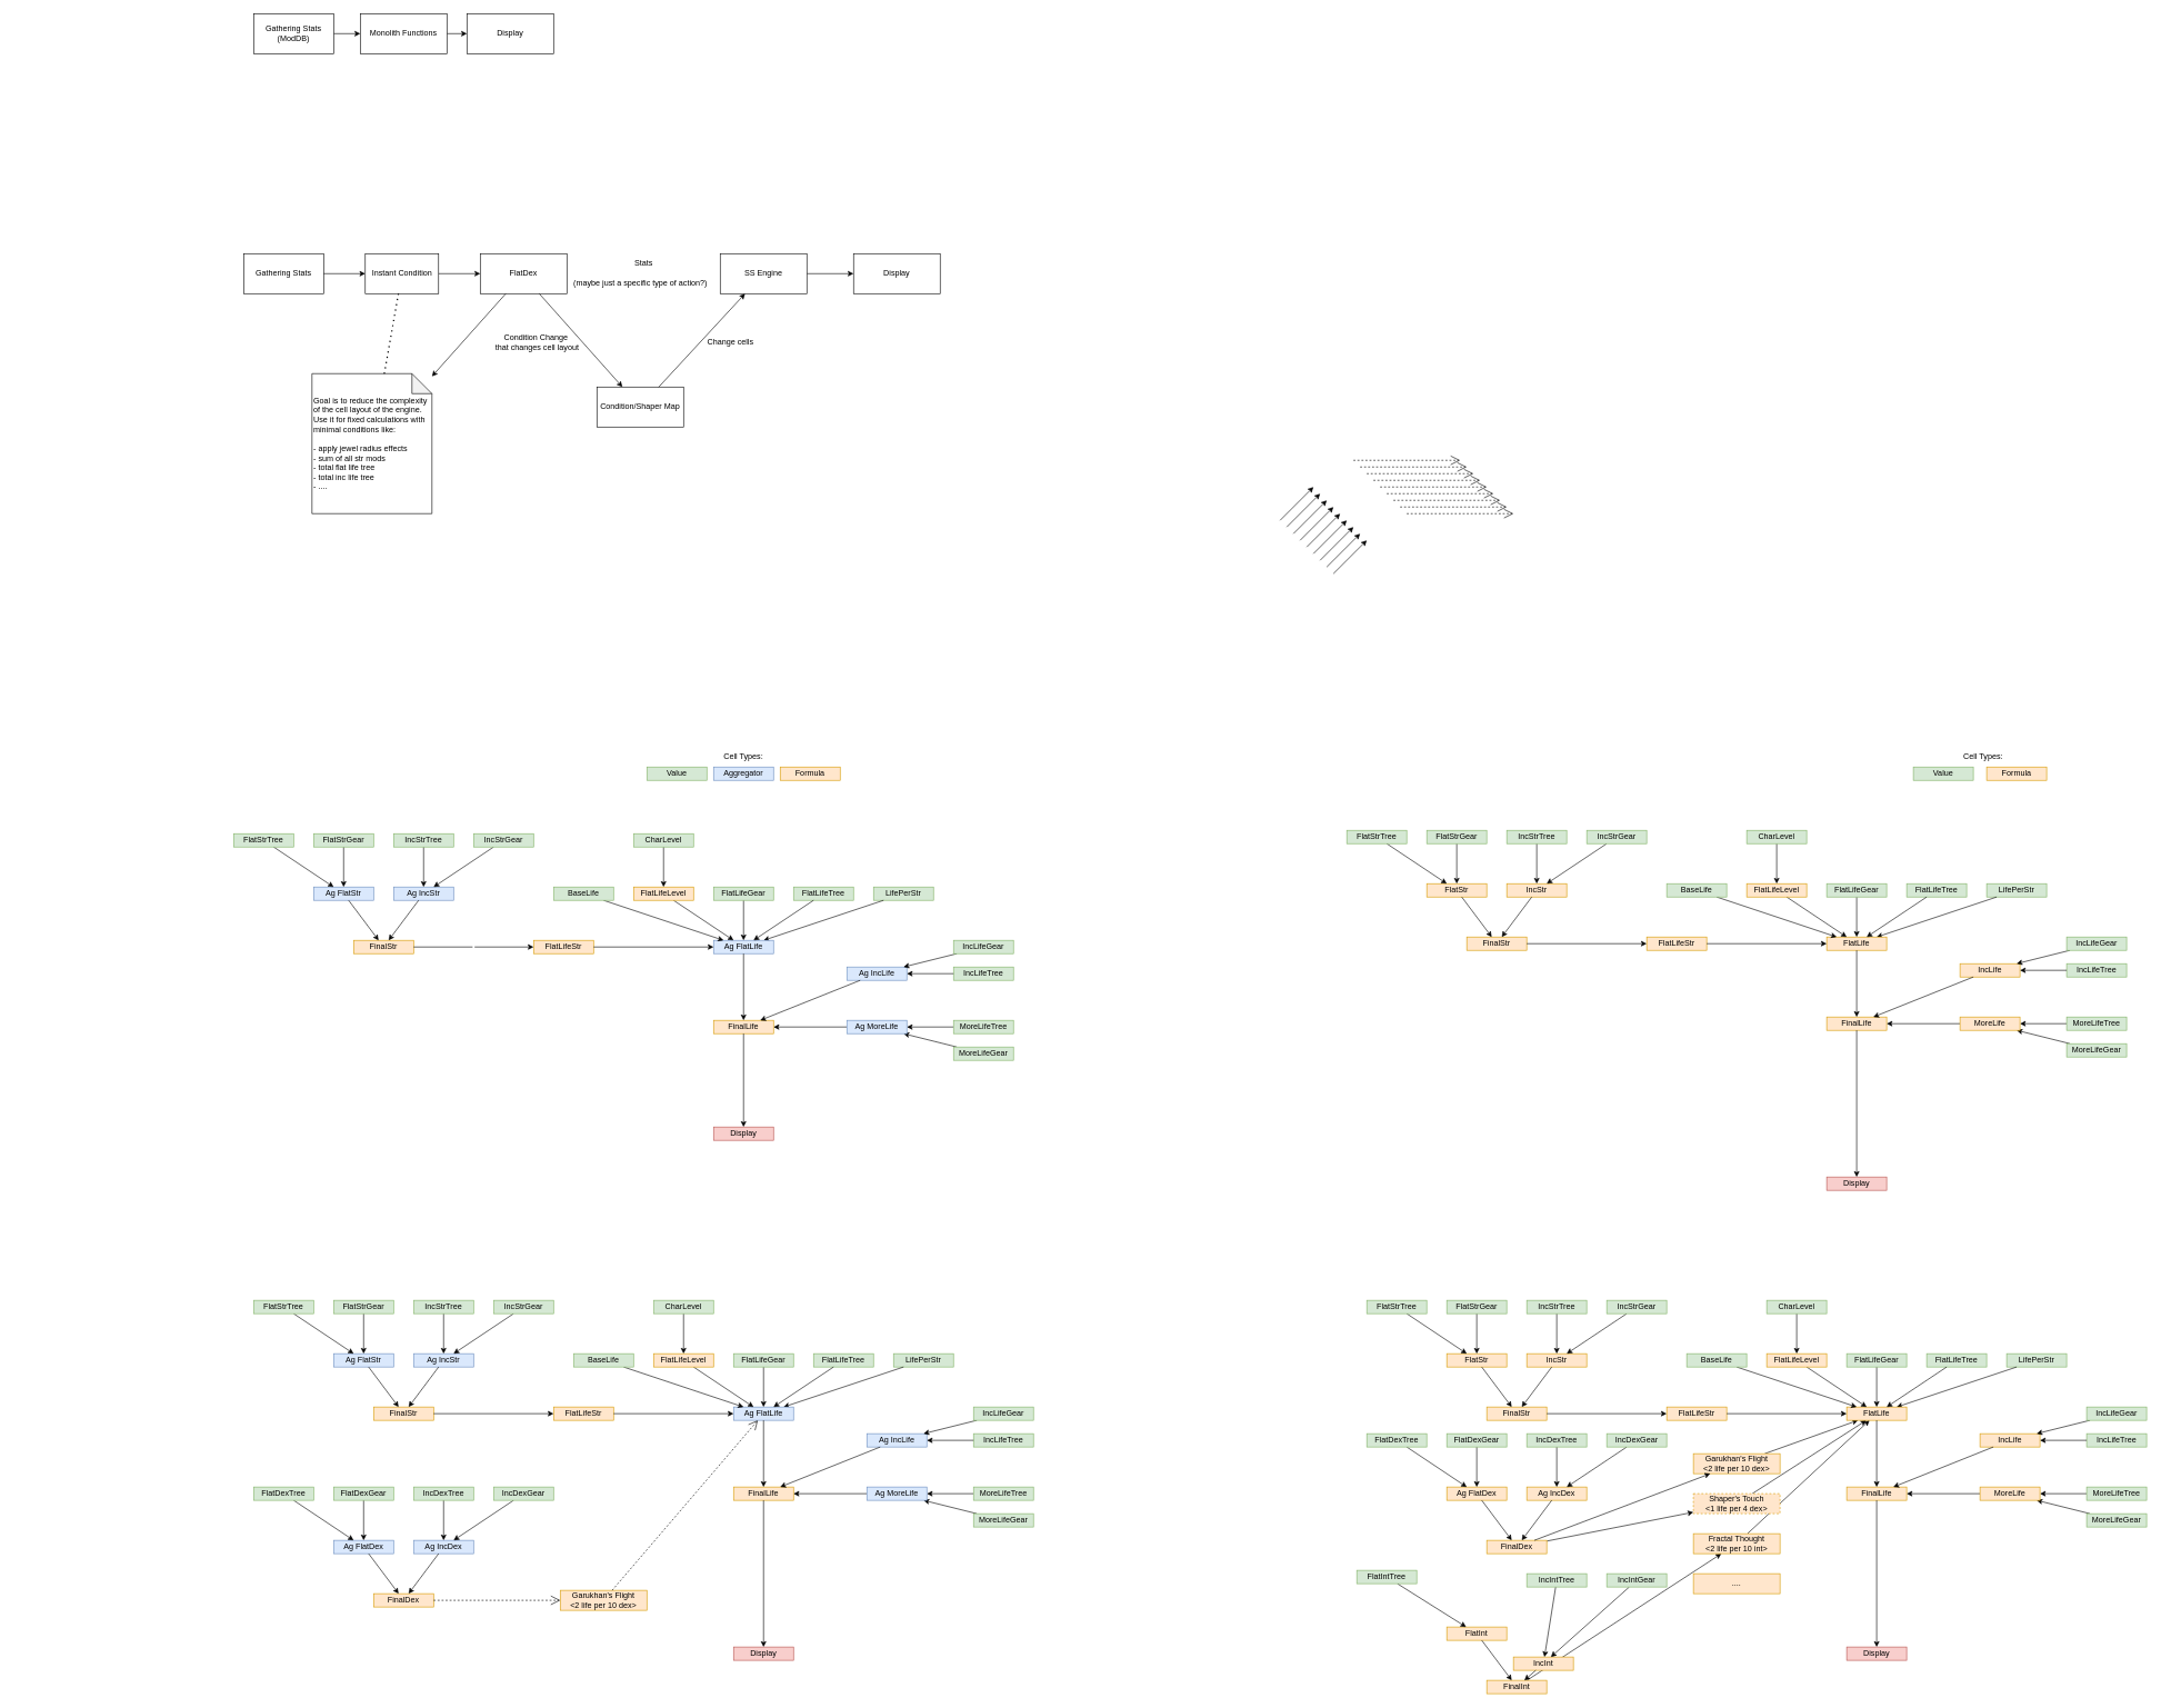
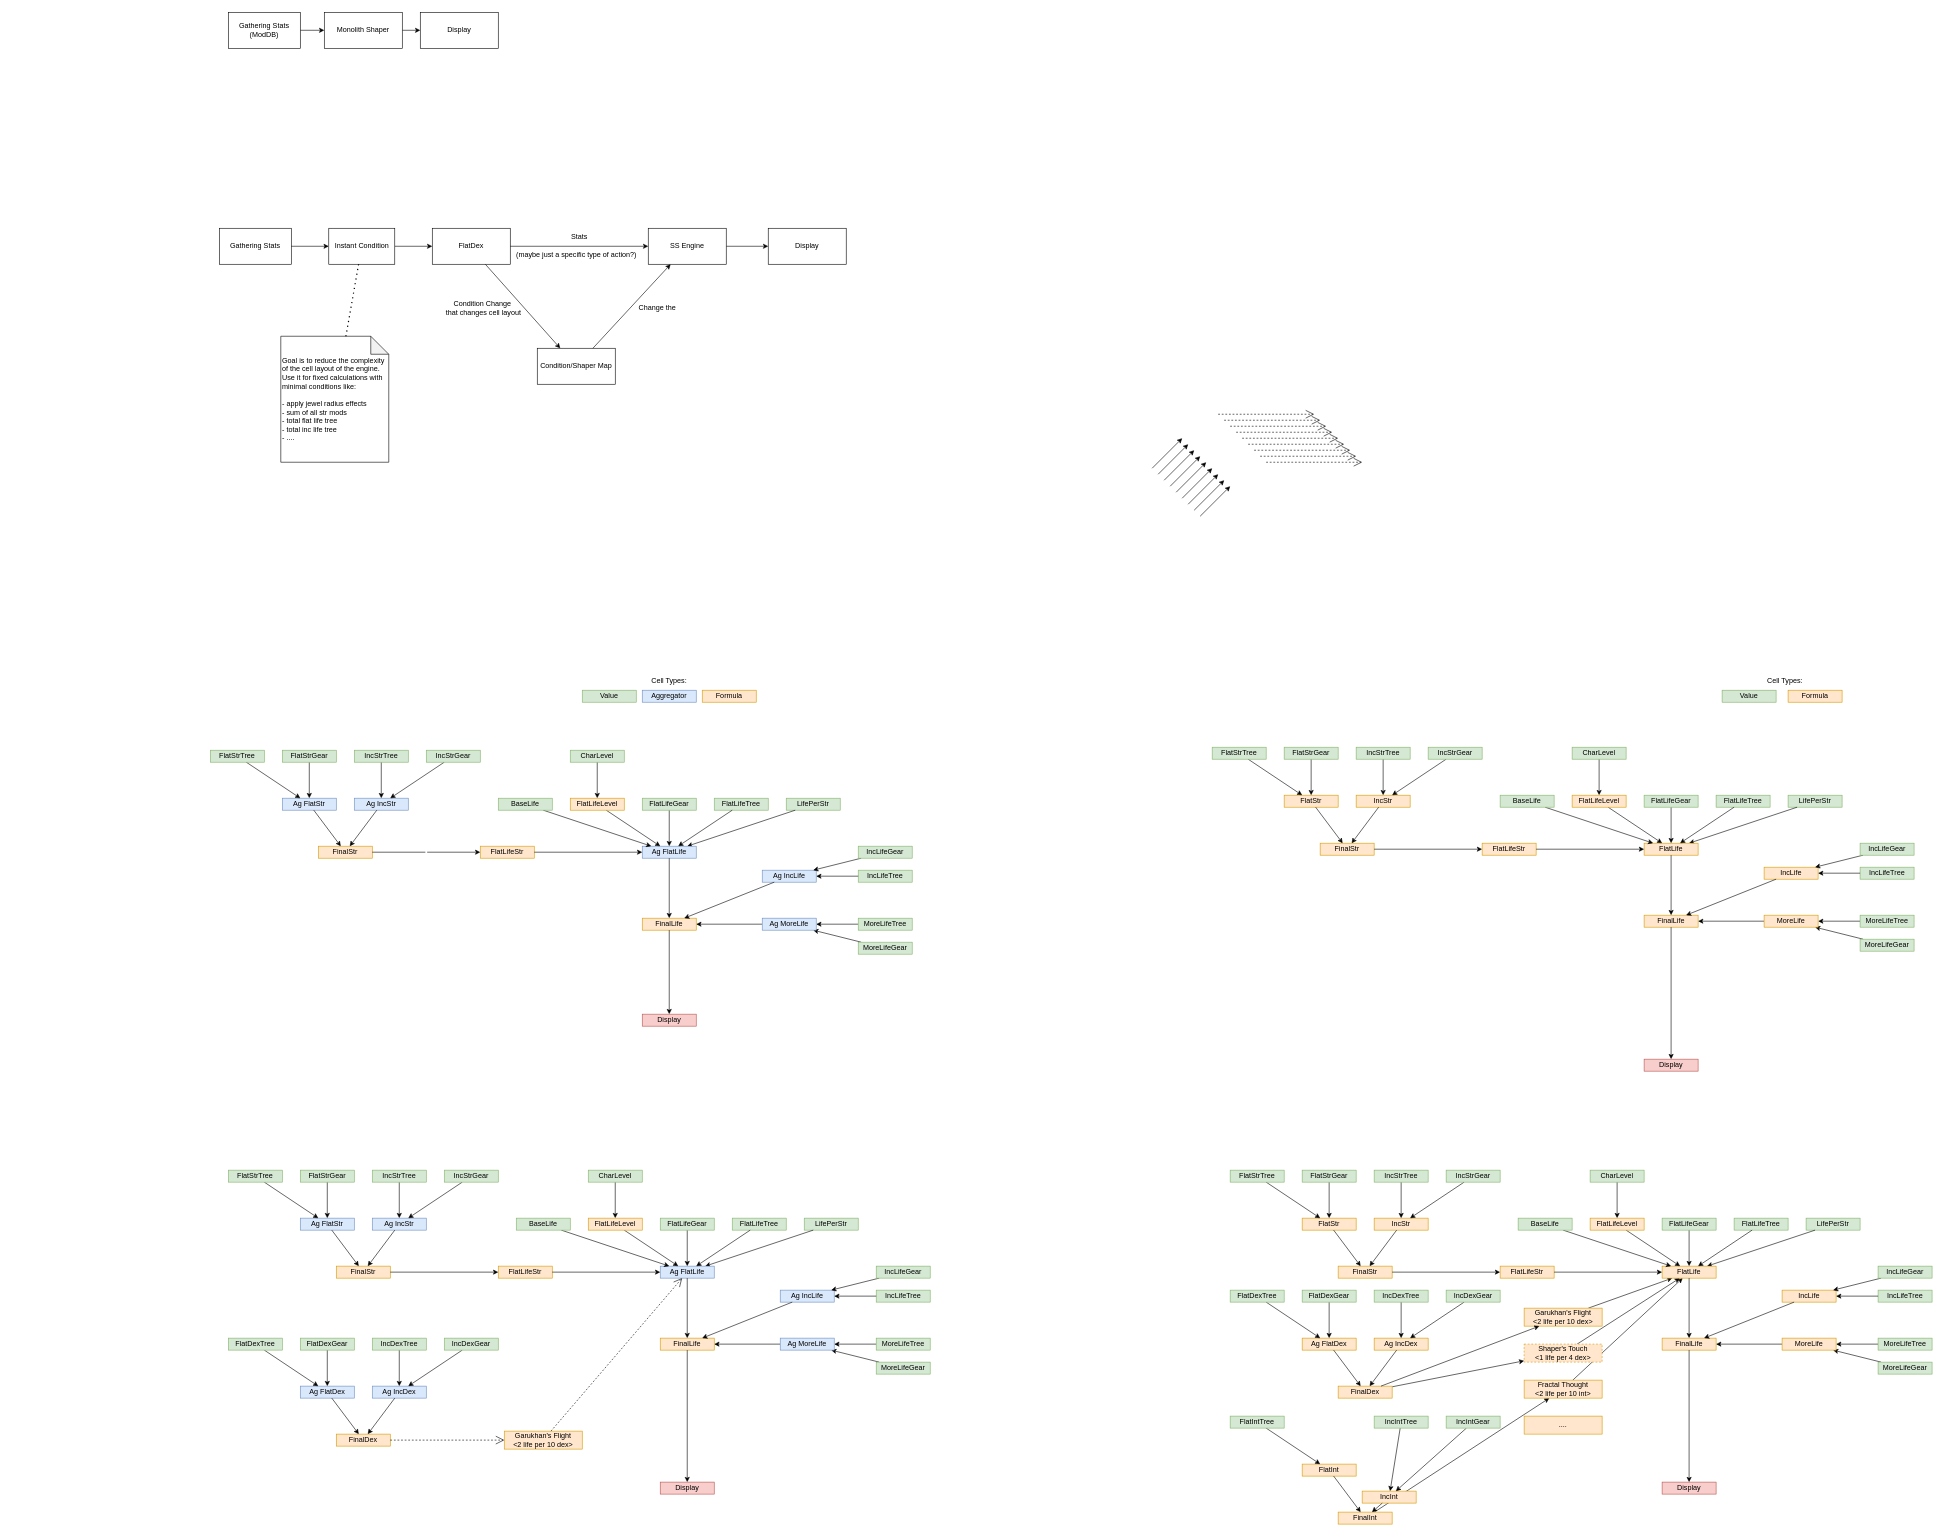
- <mxCell id="35" value="Monolith Functions" style="rounded=0;whiteSpace=wrap;html=1;" parent="1" vertex="1"><mxGeometry x="540" y="20" width="130" height="60" as="geometry" /></mxCell>
+ <mxCell id="35" value="Monolith Shaper" style="rounded=0;whiteSpace=wrap;html=1;" parent="1" vertex="1"><mxGeometry x="540" y="20" width="130" height="60" as="geometry" /></mxCell>
- <mxCell id="277" value="" style="endArrow=classic;html=1;rounded=0;" parent="1" source="276" target="31" edge="1"><mxGeometry width="50" height="50" relative="1" as="geometry"><mxPoint x="830" y="500" as="sourcePoint" /><mxPoint x="890" y="330" as="targetPoint" /></mxGeometry></mxCell>
+ <mxCell id="277" value="" style="endArrow=classic;html=1;rounded=0;" parent="1" source="276" target="29" edge="1"><mxGeometry width="50" height="50" relative="1" as="geometry"><mxPoint x="830" y="500" as="sourcePoint" /><mxPoint x="890" y="330" as="targetPoint" /></mxGeometry></mxCell>
- <mxCell id="283" value="Change cells" style="text;html=1;align=center;verticalAlign=middle;resizable=0;points=[];autosize=1;strokeColor=none;fillColor=none;" parent="1" vertex="1"><mxGeometry x="1050" y="498" width="90" height="30" as="geometry" /></mxCell>
+ <mxCell id="283" value="Change the" style="text;html=1;align=center;verticalAlign=middle;resizable=0;points=[];autosize=1;strokeColor=none;fillColor=none;" parent="1" vertex="1"><mxGeometry x="1050" y="498" width="90" height="30" as="geometry" /></mxCell>
- <mxCell id="202" value="FlatIntTree" style="rounded=0;whiteSpace=wrap;html=1;fillColor=#d5e8d4;strokeColor=#82b366;" parent="1" vertex="1"><mxGeometry x="2035" y="2355" width="90" height="20" as="geometry" /></mxCell>
+ <mxCell id="202" value="FlatIntTree" style="rounded=0;whiteSpace=wrap;html=1;fillColor=#d5e8d4;strokeColor=#82b366;" parent="1" vertex="1"><mxGeometry x="2050" y="2360" width="90" height="20" as="geometry" /></mxCell>
